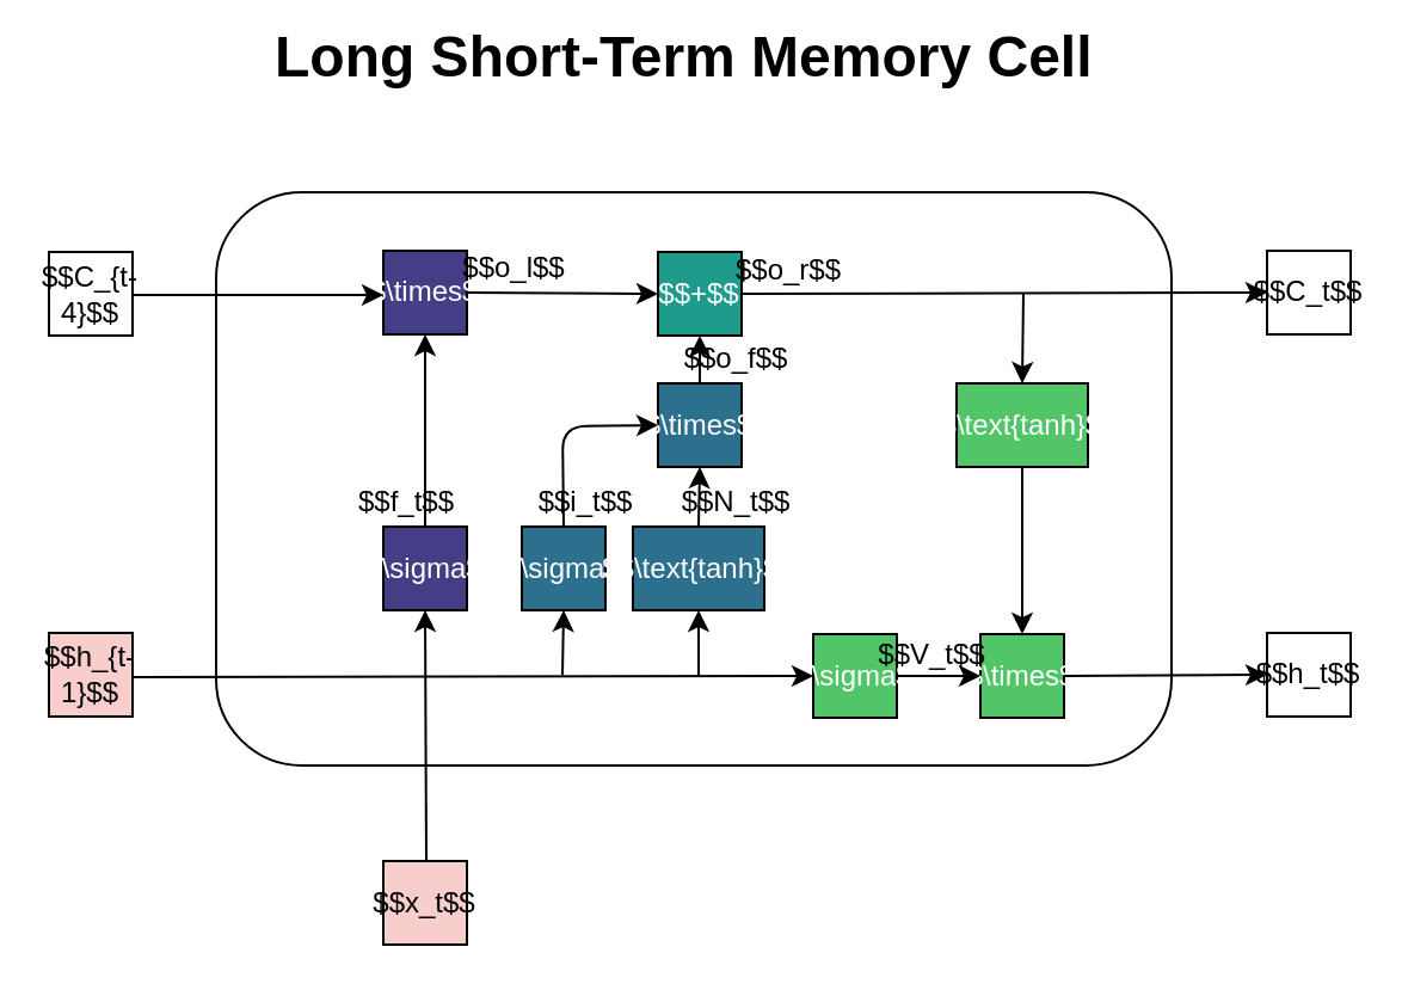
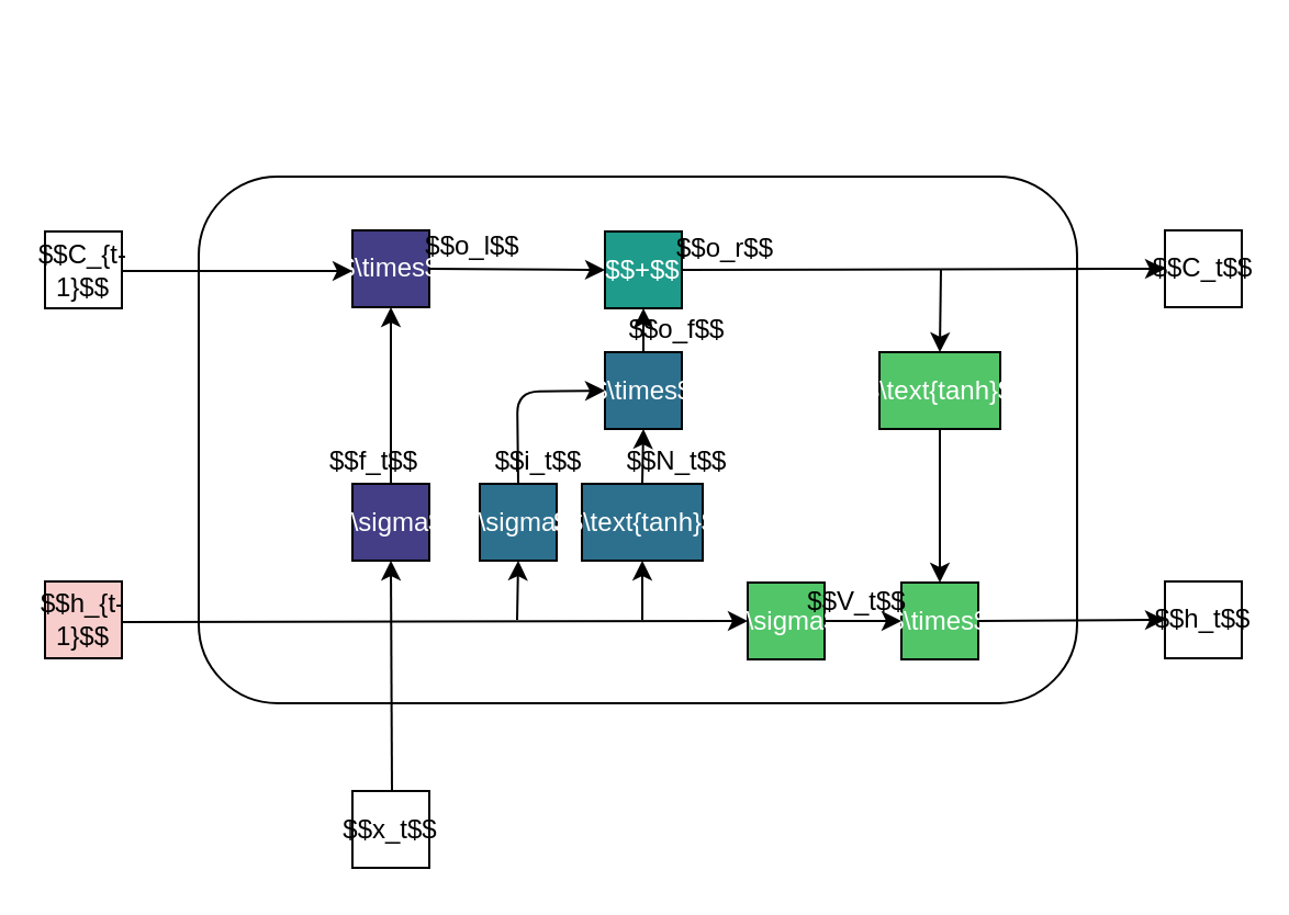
- <mxCell id="3" value="Long Short-Term Memory Cell" style="text;html=1;strokeColor=none;fillColor=none;spacing=5;spacingTop=-20;whiteSpace=wrap;overflow=hidden;rounded=0;labelBackgroundColor=none;fontSize=24;fontStyle=1" parent="1" vertex="1"><mxGeometry x="110" y="20" width="360" height="22" as="geometry" /></mxCell>
- <mxCell id="29" value="$$C_{t-4}$$" style="rounded=0;whiteSpace=wrap;html=1;fontColor=#000000;fillColor=#FFFFFF;" parent="1" vertex="1"><mxGeometry x="20" y="105" width="35" height="35" as="geometry" /></mxCell>
+ <mxCell id="29" value="$$C_{t-1}$$" style="rounded=0;whiteSpace=wrap;html=1;fontColor=#000000;fillColor=#FFFFFF;" parent="1" vertex="1"><mxGeometry x="20" y="105" width="35" height="35" as="geometry" /></mxCell>
- <mxCell id="32" value="$$x_t$$" style="rounded=0;whiteSpace=wrap;html=1;fontColor=#000000;fillColor=#f8cecc;" parent="1" vertex="1"><mxGeometry x="160" y="360" width="35" height="35" as="geometry" /></mxCell>
+ <mxCell id="32" value="$$x_t$$" style="rounded=0;whiteSpace=wrap;html=1;fontColor=#000000;fillColor=#FFFFFF;" parent="1" vertex="1"><mxGeometry x="160" y="360" width="35" height="35" as="geometry" /></mxCell>
